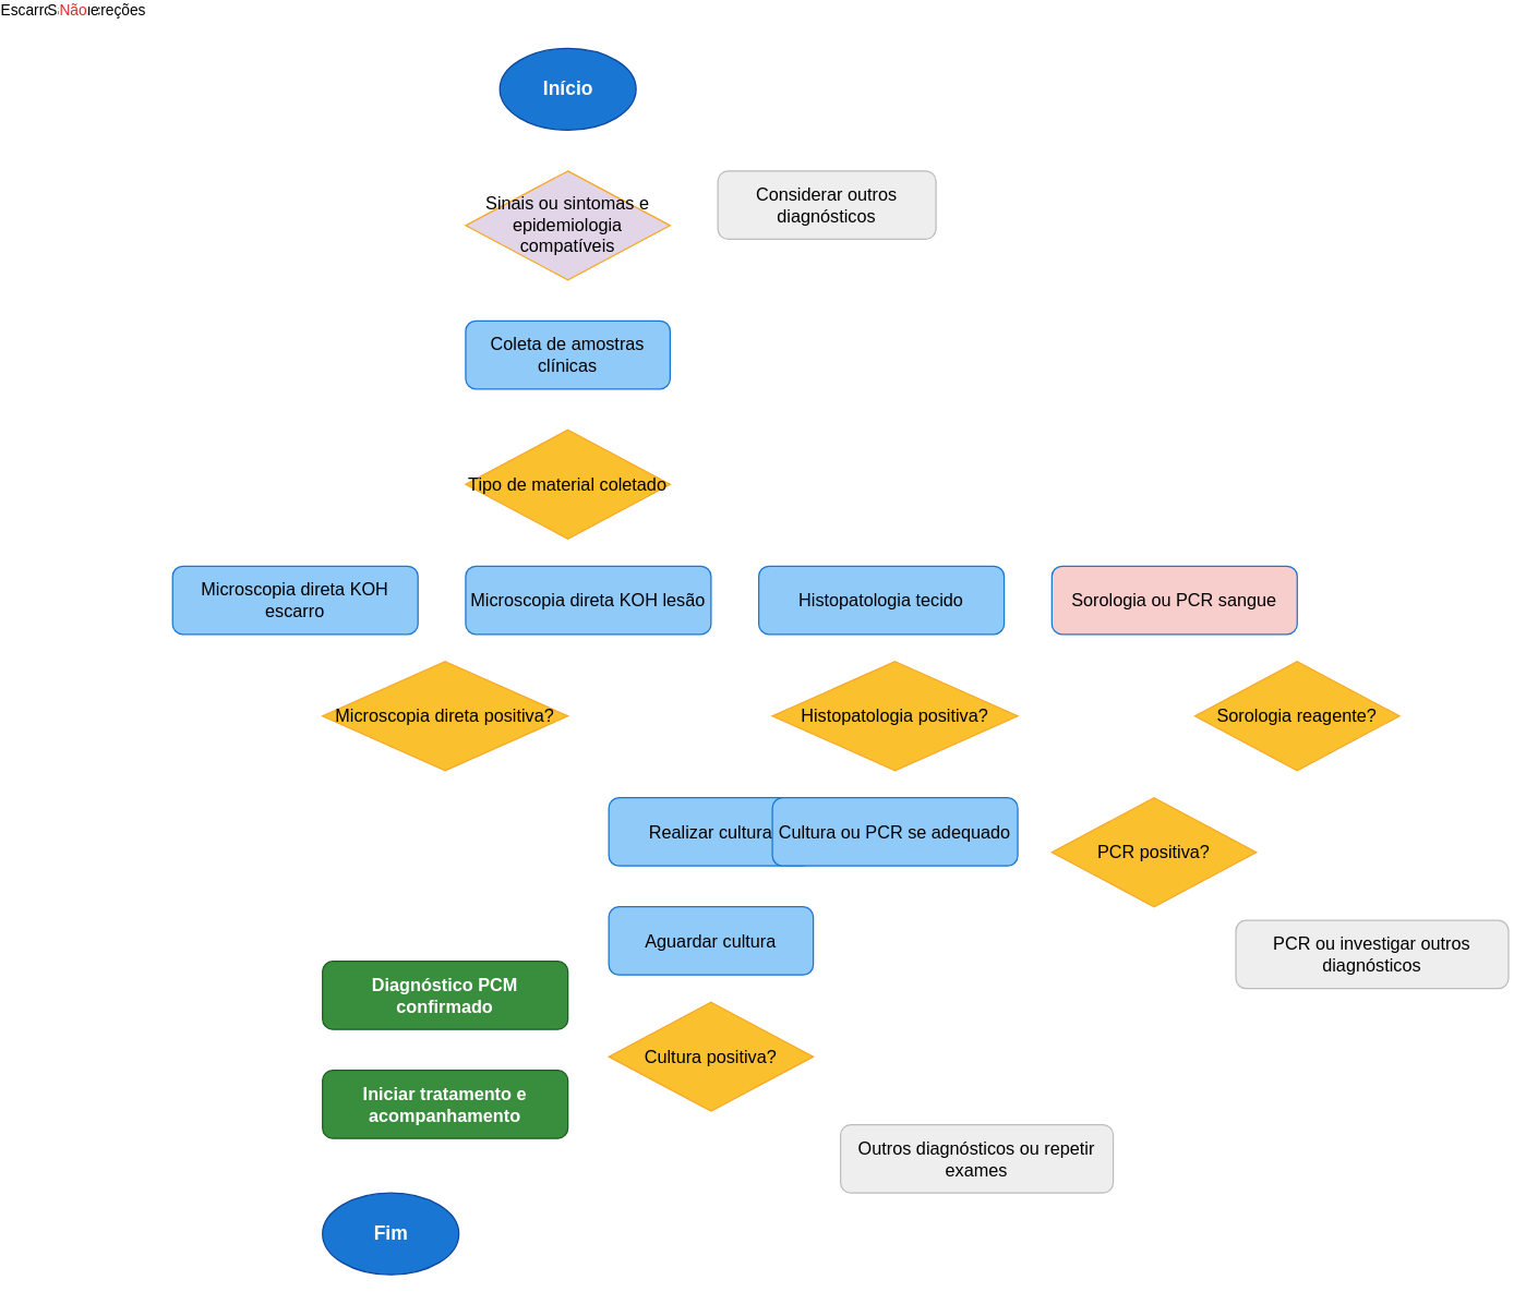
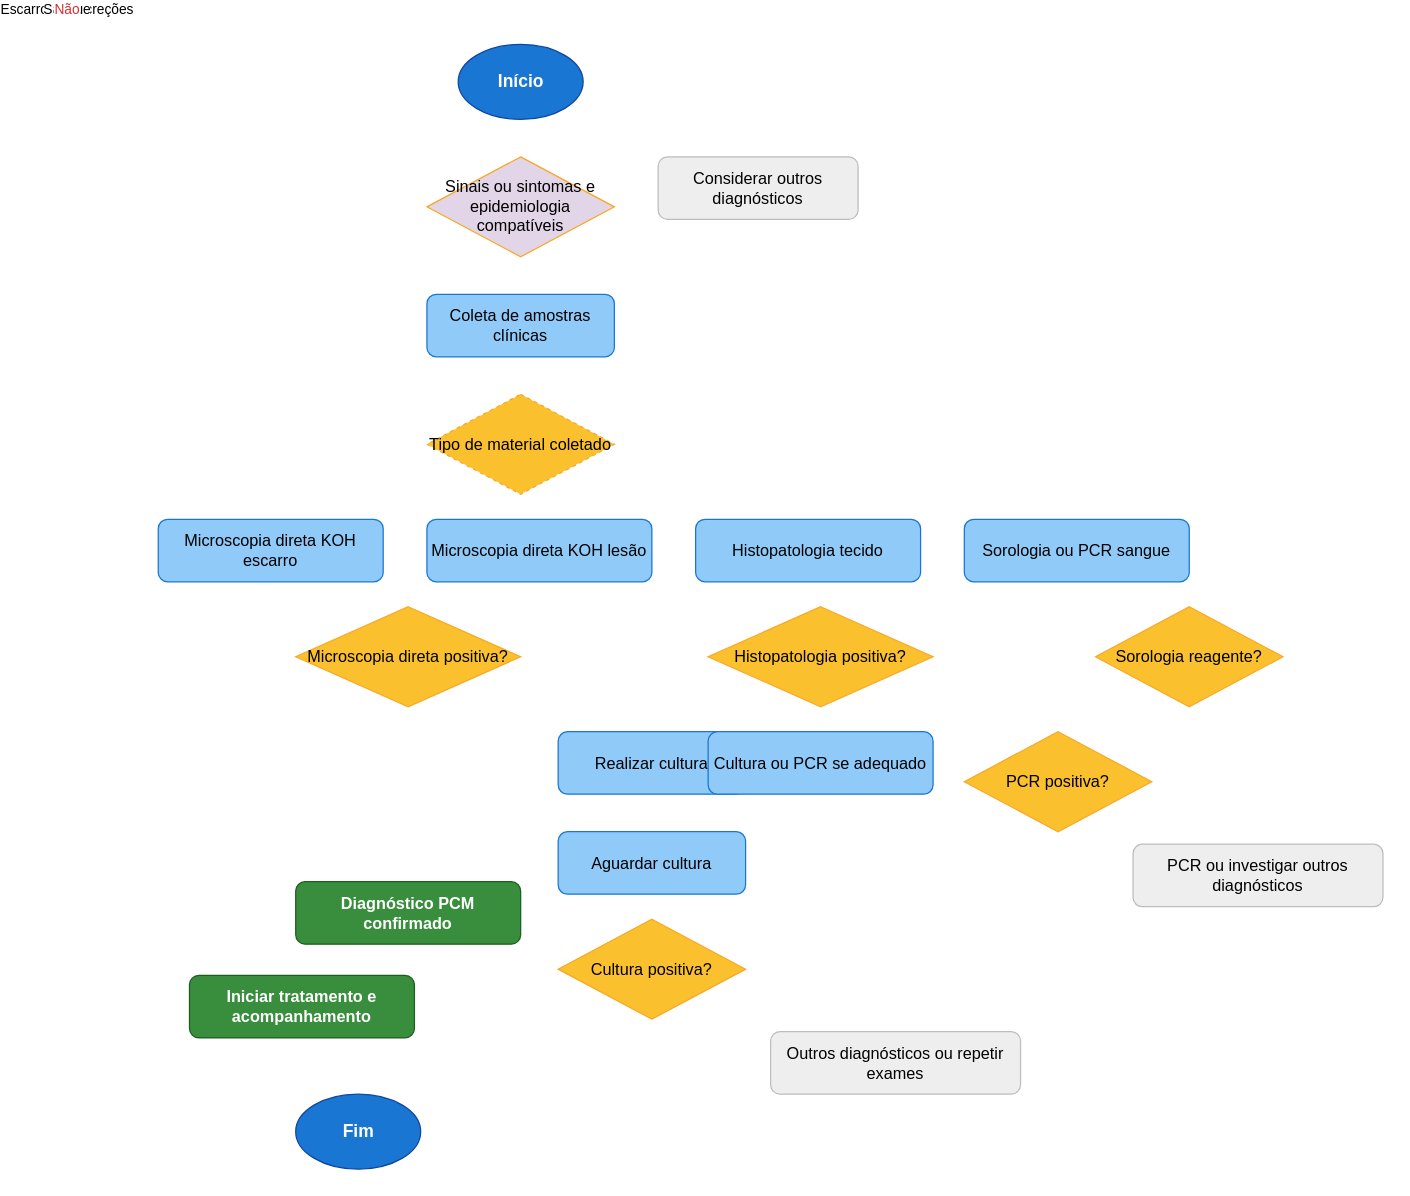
- <mxCell id="6" value="Tipo de material coletado" style="rhombus;whiteSpace=wrap;html=1;fillColor=#FBC02D;strokeColor=#F9A825;fontColor=#000000;fontSize=13;" vertex="1" parent="1"><mxGeometry x="235" y="300" width="150" height="80" as="geometry" /></mxCell>
+ <mxCell id="6" value="Tipo de material coletado" style="rhombus;whiteSpace=wrap;html=1;fillColor=#FBC02D;strokeColor=#F9A825;fontColor=#000000;fontSize=13;dashed=1;" vertex="1" parent="1"><mxGeometry x="235" y="300" width="150" height="80" as="geometry" /></mxCell>
- <mxCell id="10" value="Sorologia ou PCR sangue" style="rounded=1;whiteSpace=wrap;html=1;fillColor=#f8cecc;strokeColor=#1976D2;fontColor=#000000;fontSize=13;" vertex="1" parent="1"><mxGeometry x="665" y="400" width="180" height="50" as="geometry" /></mxCell>
+ <mxCell id="10" value="Sorologia ou PCR sangue" style="rounded=1;whiteSpace=wrap;html=1;fillColor=#90CAF9;strokeColor=#1976D2;fontColor=#000000;fontSize=13;" vertex="1" parent="1"><mxGeometry x="665" y="400" width="180" height="50" as="geometry" /></mxCell>
- <mxCell id="21" value="Iniciar tratamento e acompanhamento" style="rounded=1;whiteSpace=wrap;html=1;fillColor=#388E3C;strokeColor=#1B5E20;fontColor=#FFFFFF;fontSize=13;fontStyle=1;" vertex="1" parent="1"><mxGeometry x="130" y="770" width="180" height="50" as="geometry" /></mxCell>
+ <mxCell id="21" value="Iniciar tratamento e acompanhamento" style="rounded=1;whiteSpace=wrap;html=1;fillColor=#388E3C;strokeColor=#1B5E20;fontColor=#FFFFFF;fontSize=13;fontStyle=1;" vertex="1" parent="1"><mxGeometry x="45" y="765" width="180" height="50" as="geometry" /></mxCell>
